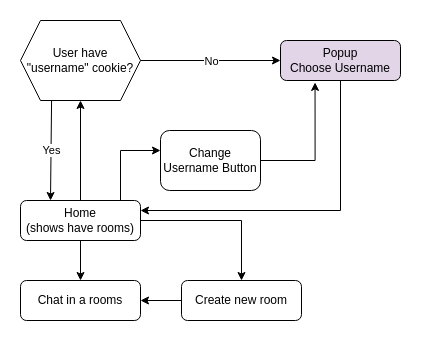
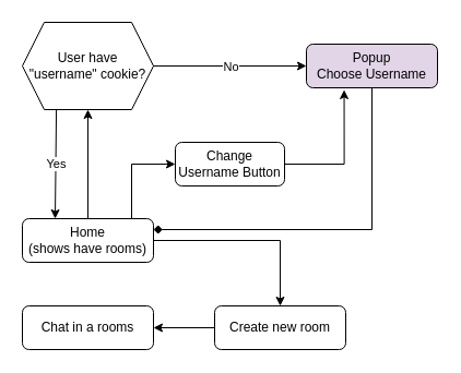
- <mxCell id="18" value="Change Username Button" style="rounded=1;whiteSpace=wrap;html=1;fontSize=12;glass=0;strokeWidth=1;shadow=0;" vertex="1" parent="1"><mxGeometry x="160" y="130" width="100" height="60" as="geometry" /></mxCell>
+ <mxCell id="18" value="Change Username Button" style="rounded=1;whiteSpace=wrap;html=1;fontSize=12;glass=0;strokeWidth=1;shadow=0;" vertex="1" parent="1"><mxGeometry x="160" y="130" width="100" height="40" as="geometry" /></mxCell>
- <mxCell id="13" style="edgeStyle=orthogonalEdgeStyle;rounded=0;orthogonalLoop=1;jettySize=auto;html=1;entryX=1;entryY=0.25;entryDx=0;entryDy=0;" edge="1" parent="1" source="14" target="6"><mxGeometry relative="1" as="geometry"><Array as="points"><mxPoint x="340" y="210" /></Array></mxGeometry></mxCell>
+ <mxCell id="13" style="edgeStyle=orthogonalEdgeStyle;rounded=0;orthogonalLoop=1;jettySize=auto;html=1;entryX=1;entryY=0.25;entryDx=0;entryDy=0;endArrow=diamond;" edge="1" parent="1" source="14" target="6"><mxGeometry relative="1" as="geometry"><Array as="points"><mxPoint x="340" y="210" /></Array></mxGeometry></mxCell>
- <mxCell id="3" style="edgeStyle=orthogonalEdgeStyle;rounded=0;orthogonalLoop=1;jettySize=auto;html=1;entryX=0.5;entryY=0;entryDx=0;entryDy=0;" edge="1" parent="1" source="6" target="7"><mxGeometry relative="1" as="geometry"><mxPoint x="80" y="390" as="targetPoint" /></mxGeometry></mxCell>
- <mxCell id="9" value="Create new room" style="rounded=1;whiteSpace=wrap;html=1;fontSize=12;glass=0;strokeWidth=1;shadow=0;" vertex="1" parent="1"><mxGeometry x="181" y="280" width="120" height="40" as="geometry" /></mxCell>
+ <mxCell id="9" value="Create new room" style="rounded=1;whiteSpace=wrap;html=1;fontSize=12;glass=0;strokeWidth=1;shadow=0;" vertex="1" parent="1"><mxGeometry x="196" y="280" width="120" height="40" as="geometry" /></mxCell>
